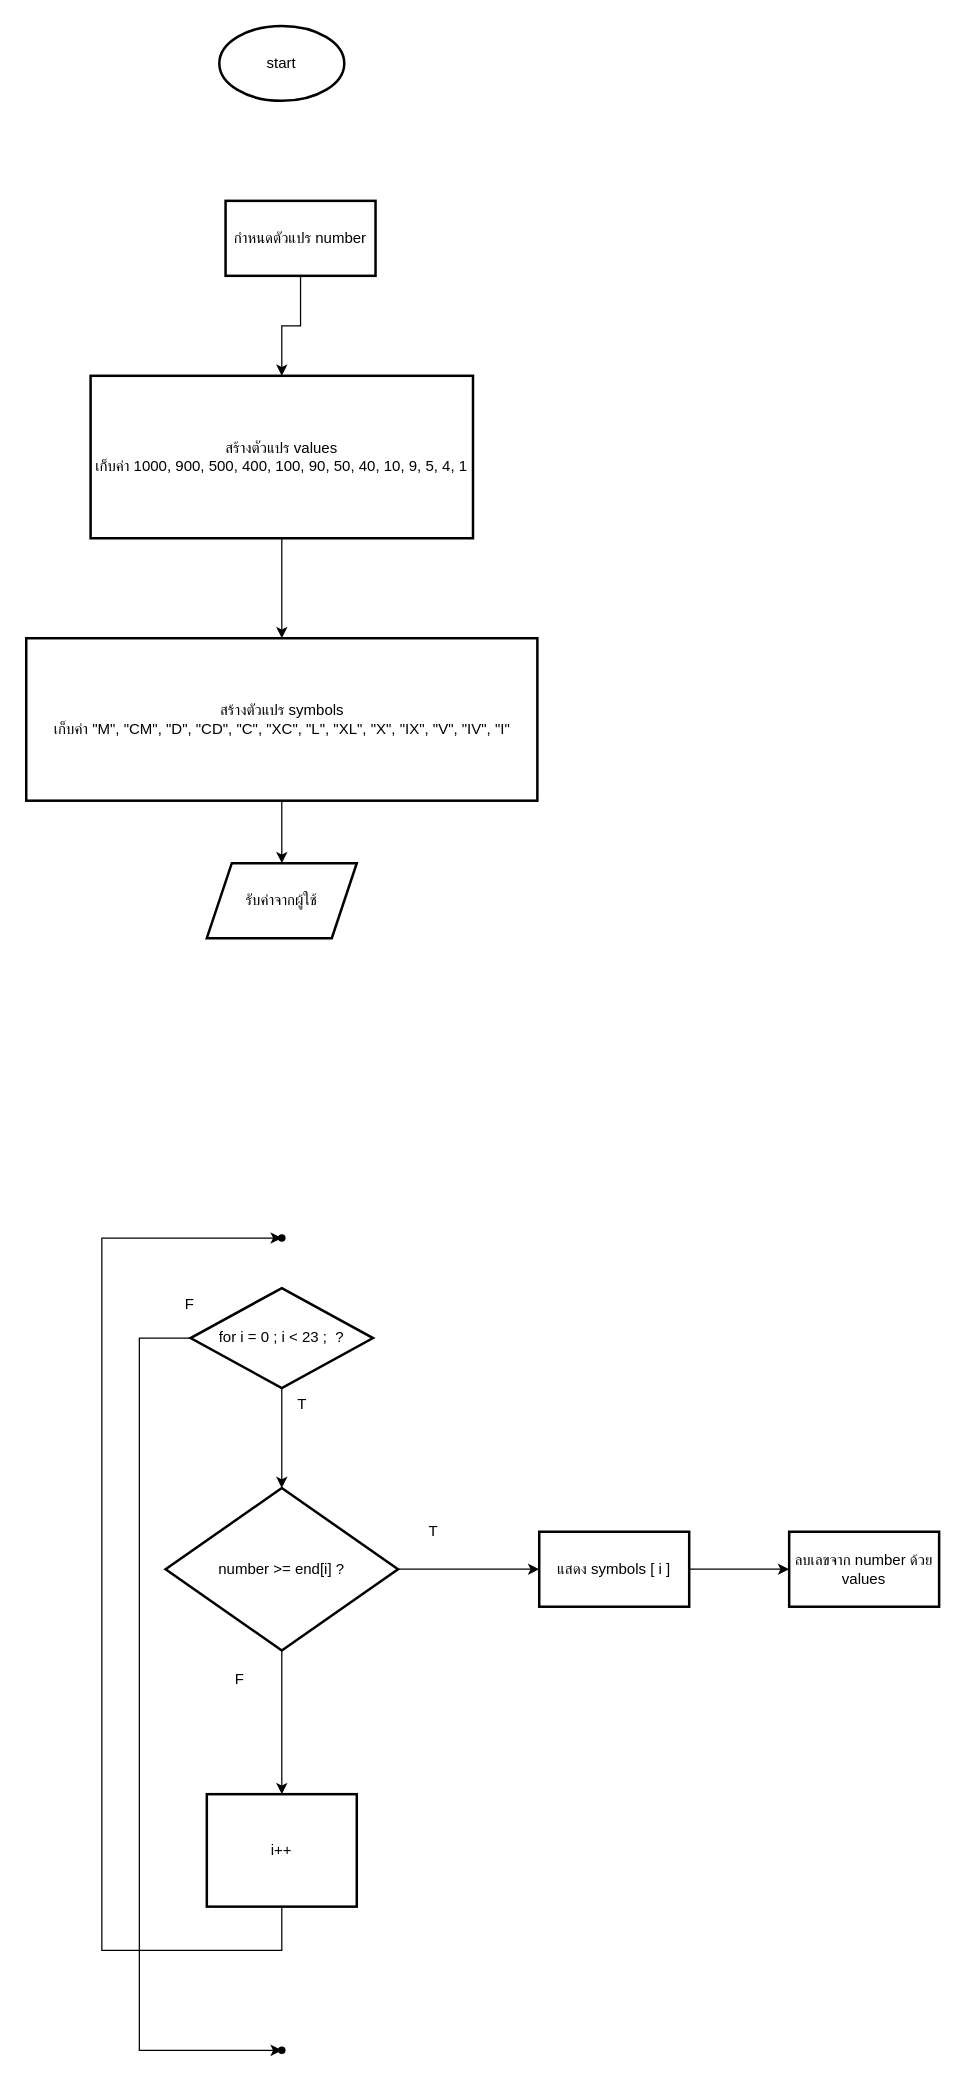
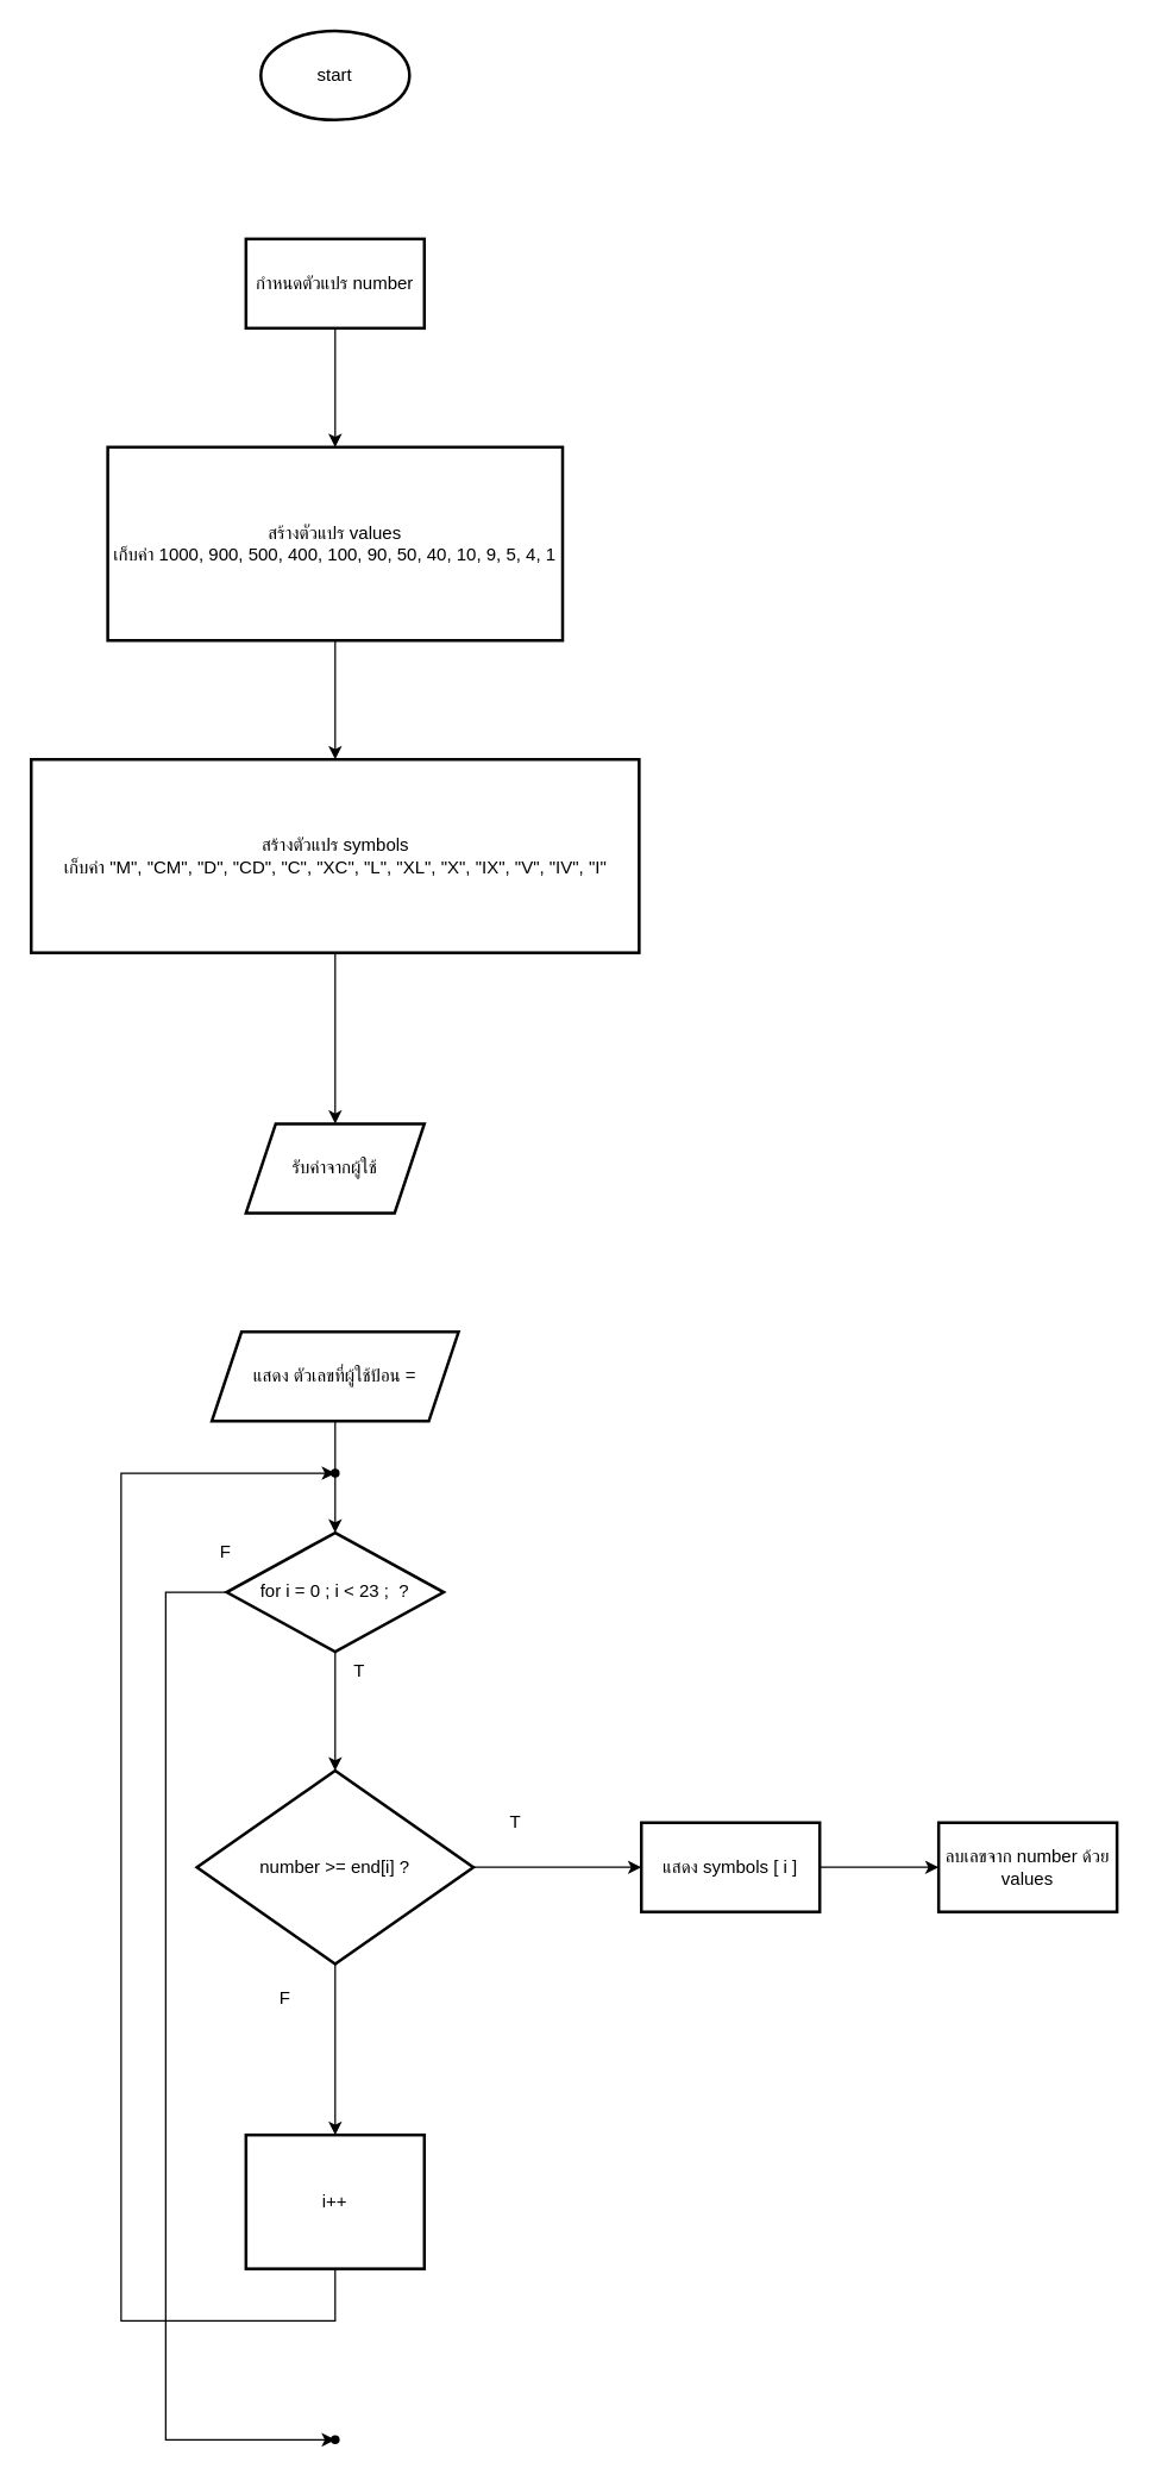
- <mxCell id="4" value="กำหนดตัวแปร number" style="whiteSpace=wrap;html=1;strokeWidth=2;" vertex="1" parent="1"><mxGeometry x="180" y="160" width="120" height="60" as="geometry" /></mxCell>
+ <mxCell id="4" value="กำหนดตัวแปร number" style="whiteSpace=wrap;html=1;strokeWidth=2;" vertex="1" parent="1"><mxGeometry x="165" y="160" width="120" height="60" as="geometry" /></mxCell>
- <mxCell id="9" value="รับค่าจากผู้ใช้" style="shape=parallelogram;perimeter=parallelogramPerimeter;whiteSpace=wrap;html=1;fixedSize=1;strokeWidth=2;" vertex="1" parent="1"><mxGeometry x="165" y="690" width="120" height="60" as="geometry" /></mxCell>
+ <mxCell id="9" value="รับค่าจากผู้ใช้" style="shape=parallelogram;perimeter=parallelogramPerimeter;whiteSpace=wrap;html=1;fixedSize=1;strokeWidth=2;" vertex="1" parent="1"><mxGeometry x="165" y="755" width="120" height="60" as="geometry" /></mxCell>
+ <mxCell id="11" value="แสดง ตัวเลขที่ผู้ใช้ป้อน =" style="shape=parallelogram;perimeter=parallelogramPerimeter;whiteSpace=wrap;html=1;fixedSize=1;strokeWidth=2;" vertex="1" parent="1"><mxGeometry x="142" y="895" width="166" height="60" as="geometry" /></mxCell>
+ <mxCell id="10" value="" style="edgeStyle=orthogonalEdgeStyle;rounded=0;orthogonalLoop=1;jettySize=auto;html=1;" edge="1" parent="1" source="11" target="14"><mxGeometry relative="1" as="geometry" /></mxCell>
